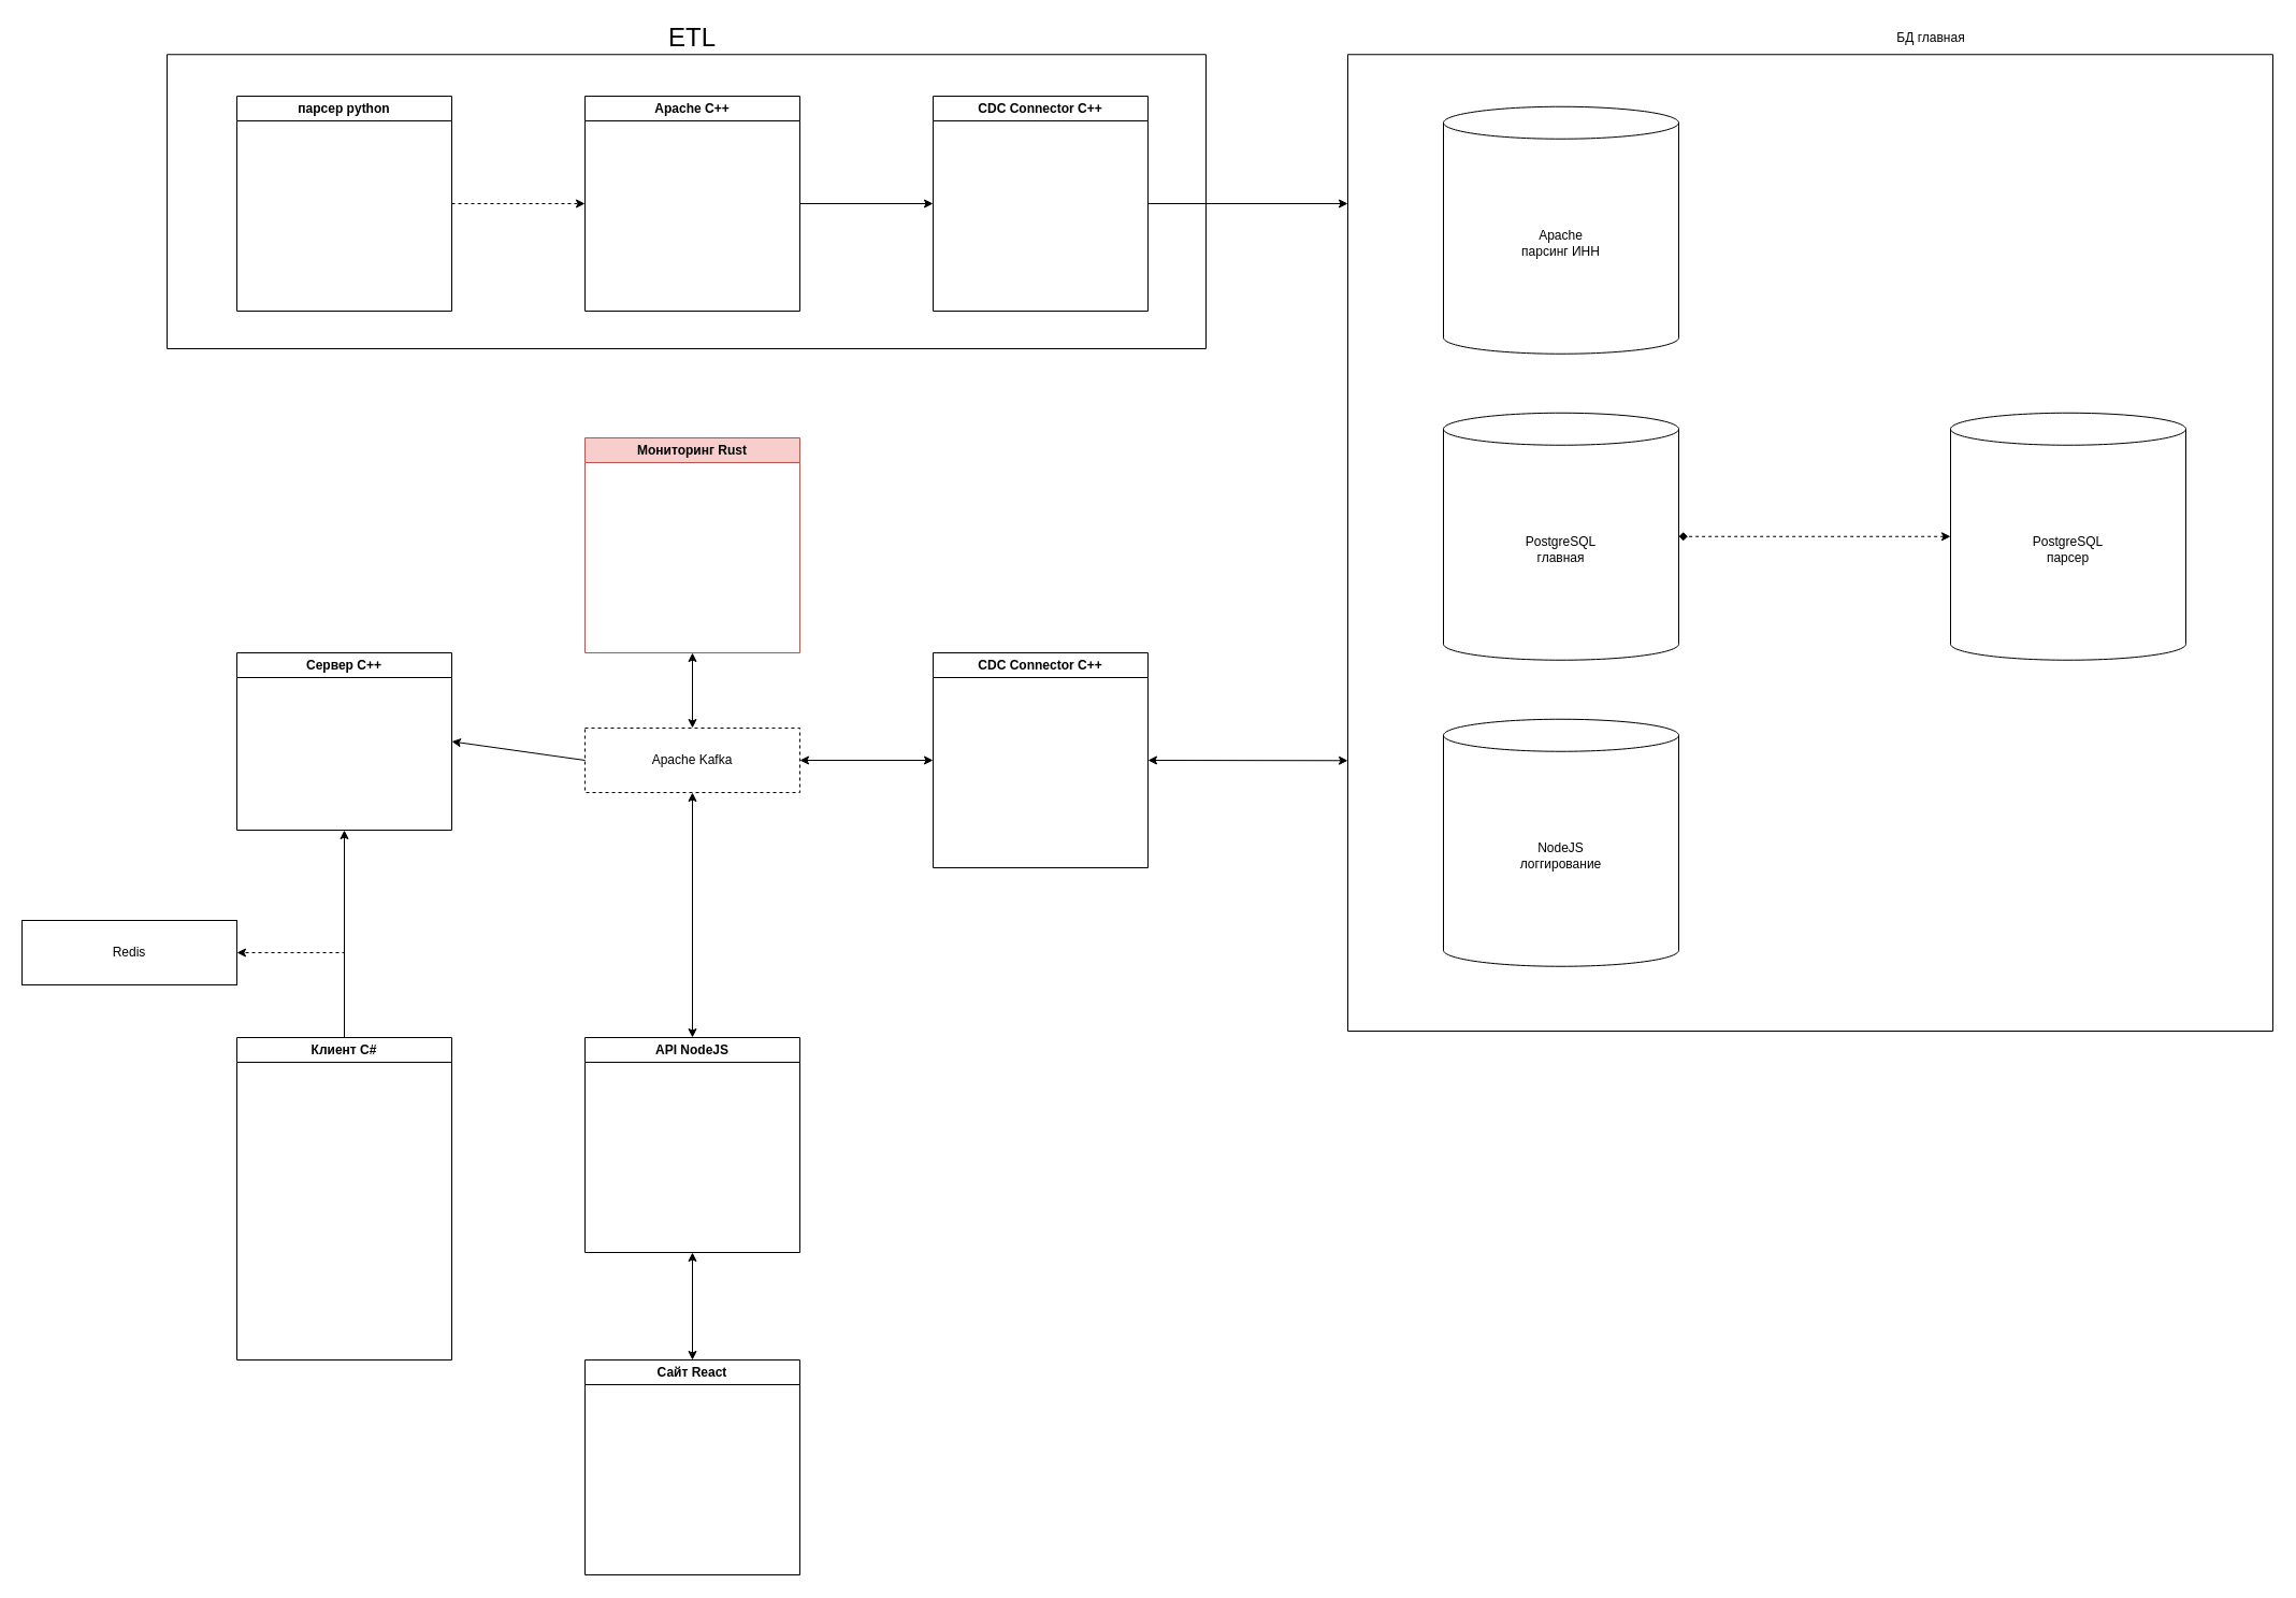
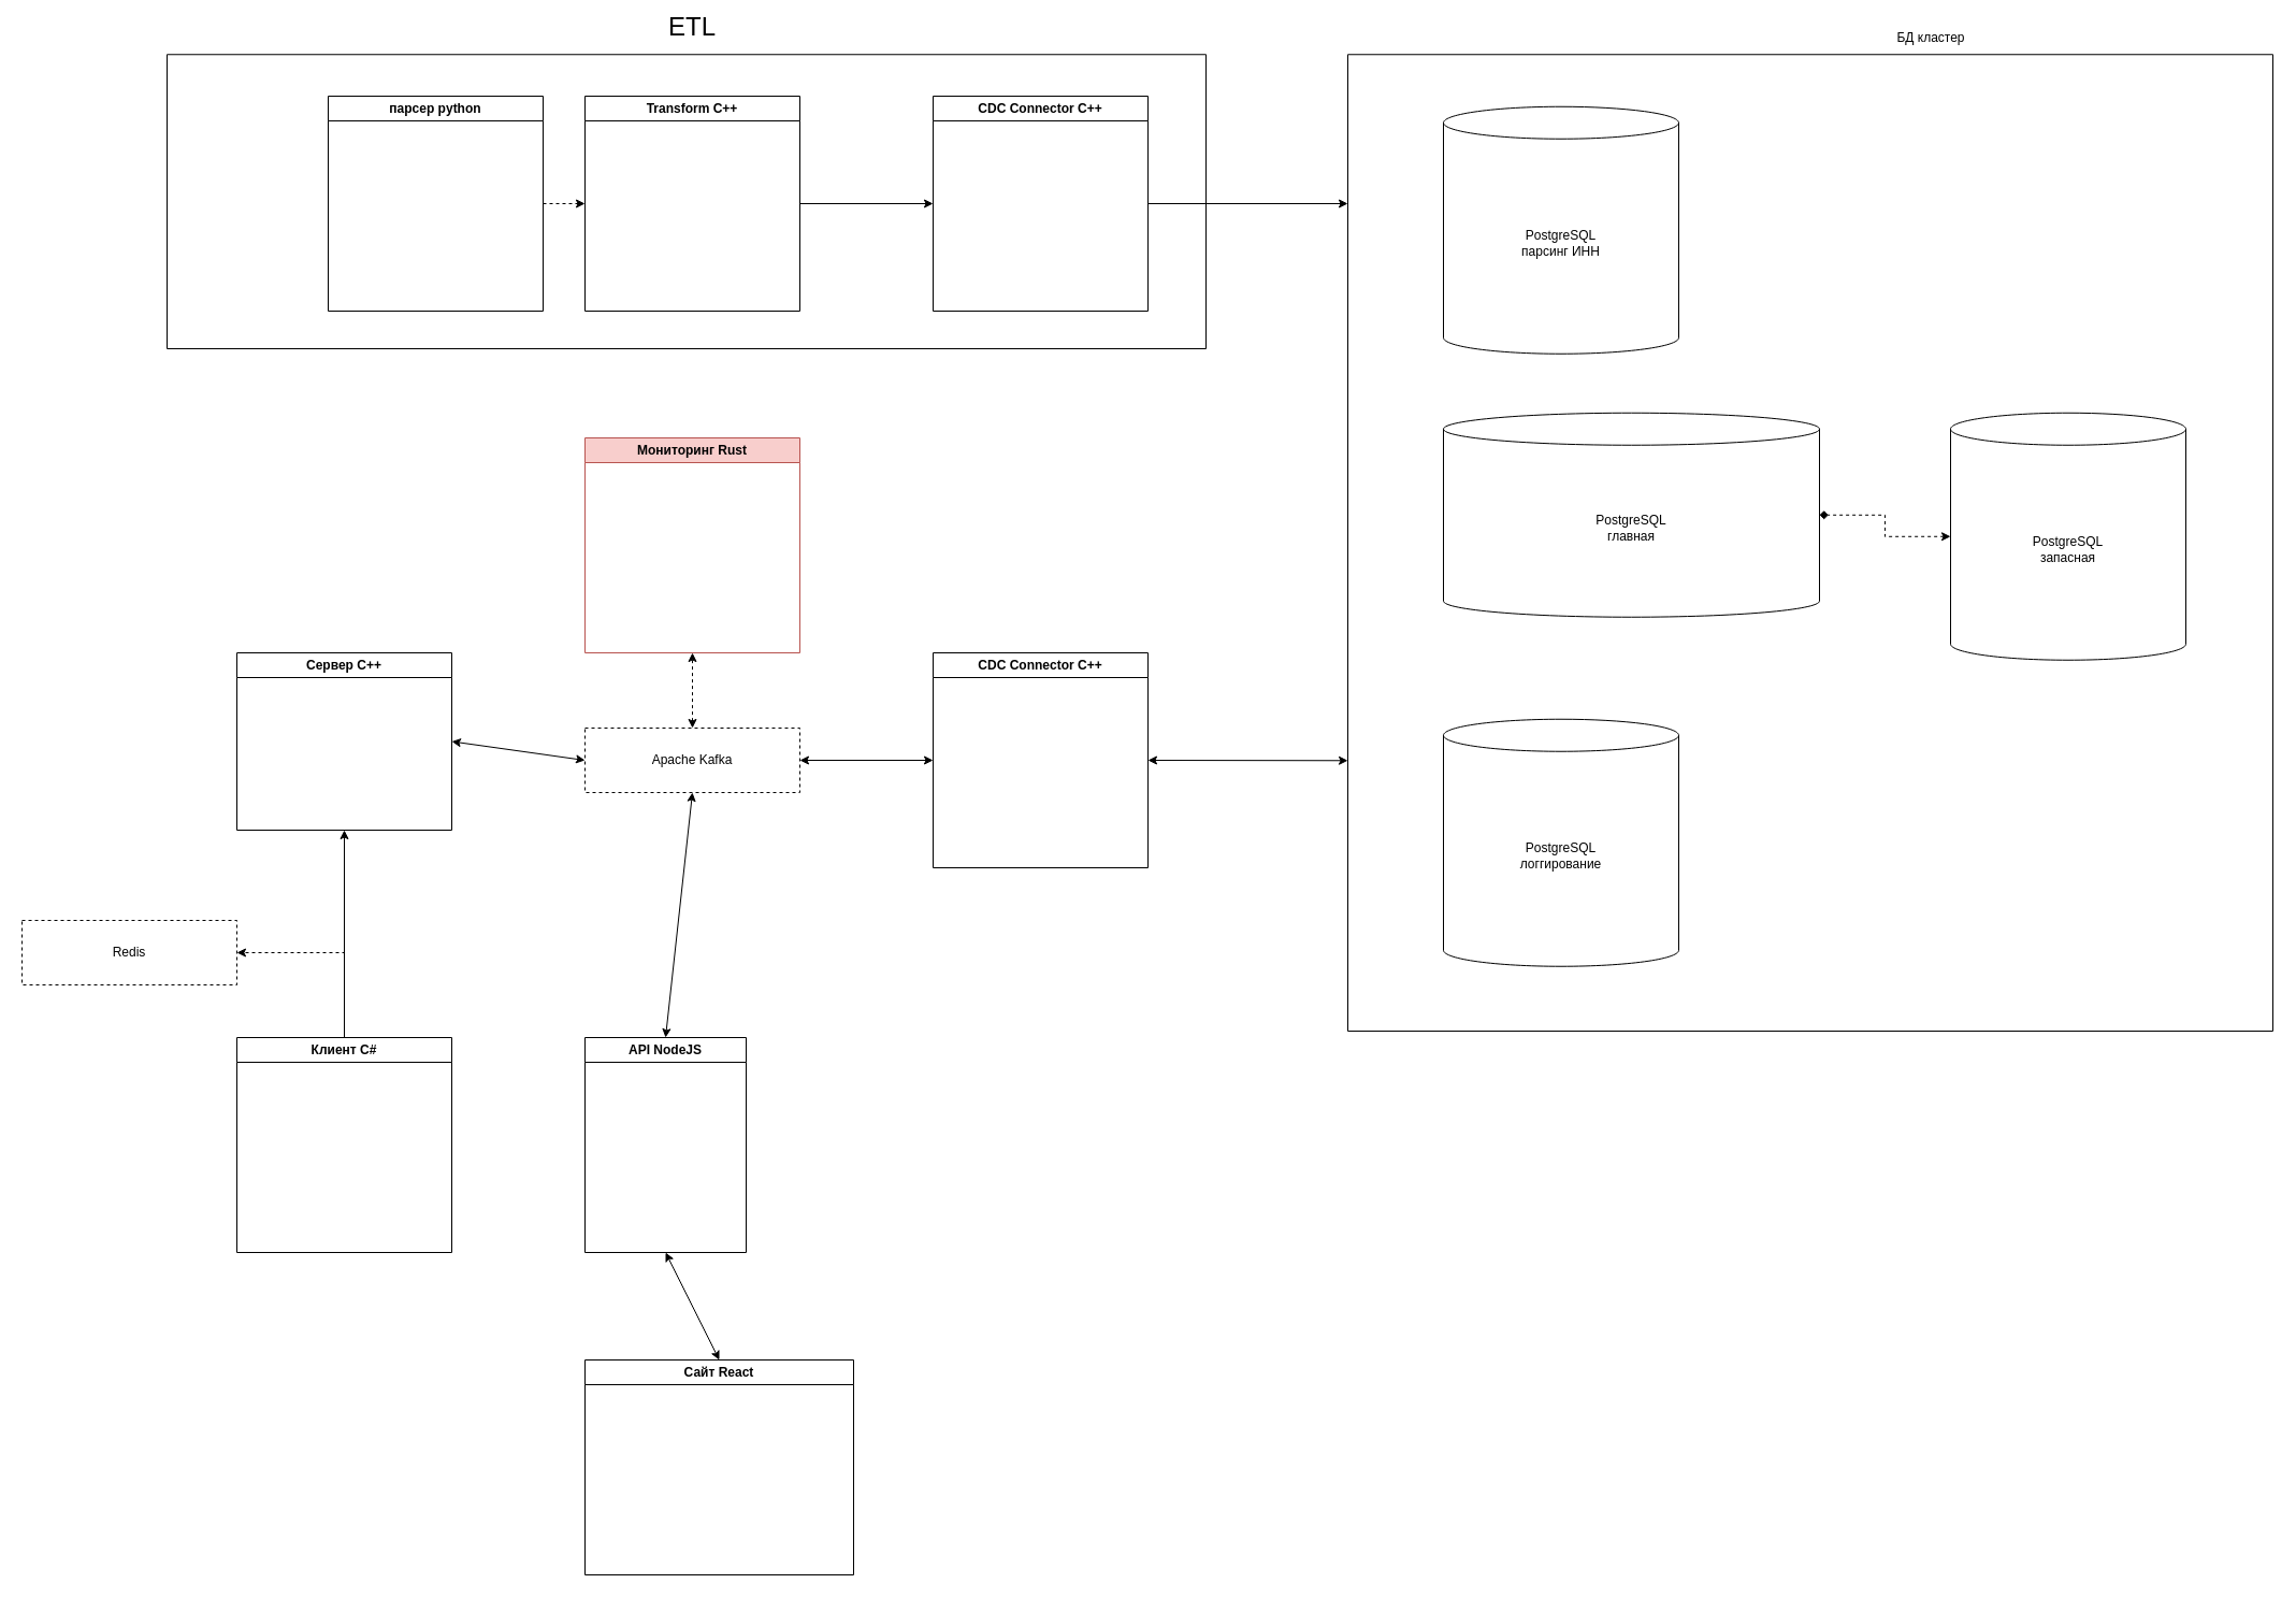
- <mxCell id="32" value="&lt;font style=&quot;font-size: 24px;&quot;&gt;ETL&lt;/font&gt;" style="text;html=1;align=center;verticalAlign=middle;whiteSpace=wrap;rounded=0;" parent="1" vertex="1"><mxGeometry x="522" y="20.25" width="244" height="30" as="geometry" /></mxCell>
+ <mxCell id="32" value="&lt;font style=&quot;font-size: 24px;&quot;&gt;ETL&lt;/font&gt;" style="text;html=1;align=center;verticalAlign=middle;whiteSpace=wrap;rounded=0;" parent="1" vertex="1"><mxGeometry x="522" y="10.25" width="244" height="30" as="geometry" /></mxCell>
- <mxCell id="24" value="БД главная" style="text;html=1;align=center;verticalAlign=middle;whiteSpace=wrap;rounded=0;" parent="1" vertex="1"><mxGeometry x="1707.5" y="20.25" width="178" height="30" as="geometry" /></mxCell>
+ <mxCell id="24" value="БД кластер" style="text;html=1;align=center;verticalAlign=middle;whiteSpace=wrap;rounded=0;" parent="1" vertex="1"><mxGeometry x="1707.5" y="20.25" width="178" height="30" as="geometry" /></mxCell>
- <mxCell id="28" value="Apache C++" style="swimlane;whiteSpace=wrap;html=1;startSize=23;" parent="1" vertex="1"><mxGeometry x="544" y="89" width="200" height="200" as="geometry" /></mxCell>
+ <mxCell id="28" value="Transform C++" style="swimlane;whiteSpace=wrap;html=1;startSize=23;" parent="1" vertex="1"><mxGeometry x="544" y="89" width="200" height="200" as="geometry" /></mxCell>
- <mxCell id="25" value="парсер python" style="swimlane;whiteSpace=wrap;html=1;startSize=23;" parent="1" vertex="1"><mxGeometry x="220" y="89" width="200" height="200" as="geometry" /></mxCell>
+ <mxCell id="25" value="парсер python" style="swimlane;whiteSpace=wrap;html=1;startSize=23;" parent="1" vertex="1"><mxGeometry x="305" y="89" width="200" height="200" as="geometry" /></mxCell>
- <mxCell id="20" value="Apache&lt;br&gt;парсинг ИНН" style="shape=cylinder3;whiteSpace=wrap;html=1;boundedLbl=1;backgroundOutline=1;size=15;" parent="17" vertex="1"><mxGeometry x="89" y="48.5" width="219" height="230" as="geometry" /></mxCell>
+ <mxCell id="20" value="PostgreSQL&lt;br&gt;парсинг ИНН" style="shape=cylinder3;whiteSpace=wrap;html=1;boundedLbl=1;backgroundOutline=1;size=15;" parent="17" vertex="1"><mxGeometry x="89" y="48.5" width="219" height="230" as="geometry" /></mxCell>
- <mxCell id="18" value="PostgreSQL&lt;br&gt;главная" style="shape=cylinder3;whiteSpace=wrap;html=1;boundedLbl=1;backgroundOutline=1;size=15;" parent="17" vertex="1"><mxGeometry x="89" y="333.5" width="219" height="230" as="geometry" /></mxCell>
+ <mxCell id="18" value="PostgreSQL&lt;br&gt;главная" style="shape=cylinder3;whiteSpace=wrap;html=1;boundedLbl=1;backgroundOutline=1;size=15;" parent="17" vertex="1"><mxGeometry x="89" y="333.5" width="350" height="190" as="geometry" /></mxCell>
- <mxCell id="21" value="PostgreSQL&lt;br&gt;парсер" style="shape=cylinder3;whiteSpace=wrap;html=1;boundedLbl=1;backgroundOutline=1;size=15;" parent="17" vertex="1"><mxGeometry x="561" y="333.5" width="219" height="230" as="geometry" /></mxCell>
+ <mxCell id="21" value="PostgreSQL&lt;br&gt;запасная" style="shape=cylinder3;whiteSpace=wrap;html=1;boundedLbl=1;backgroundOutline=1;size=15;" parent="17" vertex="1"><mxGeometry x="561" y="333.5" width="219" height="230" as="geometry" /></mxCell>
- <mxCell id="10" value="" style="endArrow=classic;startArrow=classic;html=1;rounded=0;exitX=0.5;exitY=0;exitDx=0;exitDy=0;entryX=0.5;entryY=1;entryDx=0;entryDy=0;" parent="1" source="5" target="9" edge="1"><mxGeometry width="50" height="50" relative="1" as="geometry"><mxPoint x="685" y="547" as="sourcePoint" /><mxPoint x="735" y="497" as="targetPoint" /></mxGeometry></mxCell>
+ <mxCell id="10" value="" style="endArrow=classic;startArrow=classic;html=1;rounded=0;exitX=0.5;exitY=0;exitDx=0;exitDy=0;entryX=0.5;entryY=1;entryDx=0;entryDy=0;dashed=1;" parent="1" source="5" target="9" edge="1"><mxGeometry width="50" height="50" relative="1" as="geometry"><mxPoint x="685" y="547" as="sourcePoint" /><mxPoint x="735" y="497" as="targetPoint" /></mxGeometry></mxCell>
- <mxCell id="6" value="" style="endArrow=none;startArrow=classic;html=1;rounded=0;exitX=1;exitY=0.5;exitDx=0;exitDy=0;entryX=0;entryY=0.5;entryDx=0;entryDy=0;" parent="1" source="4" target="5" edge="1"><mxGeometry width="50" height="50" relative="1" as="geometry"><mxPoint x="563" y="786" as="sourcePoint" /><mxPoint x="613" y="736" as="targetPoint" /></mxGeometry></mxCell>
+ <mxCell id="6" value="" style="endArrow=classic;startArrow=classic;html=1;rounded=0;exitX=1;exitY=0.5;exitDx=0;exitDy=0;entryX=0;entryY=0.5;entryDx=0;entryDy=0;" parent="1" source="4" target="5" edge="1"><mxGeometry width="50" height="50" relative="1" as="geometry"><mxPoint x="563" y="786" as="sourcePoint" /><mxPoint x="613" y="736" as="targetPoint" /></mxGeometry></mxCell>
- <mxCell id="19" value="NodeJS&lt;br&gt;логгирование" style="shape=cylinder3;whiteSpace=wrap;html=1;boundedLbl=1;backgroundOutline=1;size=15;" parent="17" vertex="1"><mxGeometry x="89" y="618.5" width="219" height="230" as="geometry" /></mxCell>
+ <mxCell id="19" value="PostgreSQL&lt;br&gt;логгирование" style="shape=cylinder3;whiteSpace=wrap;html=1;boundedLbl=1;backgroundOutline=1;size=15;" parent="17" vertex="1"><mxGeometry x="89" y="618.5" width="219" height="230" as="geometry" /></mxCell>
- <mxCell id="13" value="Redis" style="rounded=0;whiteSpace=wrap;html=1;" parent="1" vertex="1"><mxGeometry x="20" y="856" width="200" height="60" as="geometry" /></mxCell>
+ <mxCell id="13" value="Redis" style="rounded=0;whiteSpace=wrap;html=1;dashed=1;" parent="1" vertex="1"><mxGeometry x="20" y="856" width="200" height="60" as="geometry" /></mxCell>
- <mxCell id="12" value="API NodeJS" style="swimlane;whiteSpace=wrap;html=1;" parent="1" vertex="1"><mxGeometry x="544" y="965" width="200" height="200" as="geometry" /></mxCell>
+ <mxCell id="12" value="API NodeJS" style="swimlane;whiteSpace=wrap;html=1;" parent="1" vertex="1"><mxGeometry x="544" y="965" width="150" height="200" as="geometry" /></mxCell>
- <mxCell id="3" value="Клиент C#" style="swimlane;whiteSpace=wrap;html=1;" parent="1" vertex="1"><mxGeometry x="220" y="965" width="200" height="300" as="geometry" /></mxCell>
+ <mxCell id="3" value="Клиент C#" style="swimlane;whiteSpace=wrap;html=1;" parent="1" vertex="1"><mxGeometry x="220" y="965" width="200" height="200" as="geometry" /></mxCell>
- <mxCell id="11" value="Сайт React" style="swimlane;whiteSpace=wrap;html=1;" parent="1" vertex="1"><mxGeometry x="544" y="1265" width="200" height="200" as="geometry" /></mxCell>
+ <mxCell id="11" value="Сайт React" style="swimlane;whiteSpace=wrap;html=1;" parent="1" vertex="1"><mxGeometry x="544" y="1265" width="250" height="200" as="geometry" /></mxCell>
